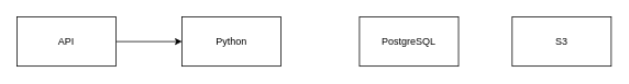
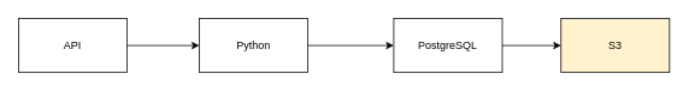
+ <mxCell id="4" value="" style="edgeStyle=orthogonalEdgeStyle;rounded=0;orthogonalLoop=1;jettySize=auto;html=1;" edge="1" parent="1" source="5" target="7"><mxGeometry relative="1" as="geometry" /></mxCell>
+ <mxCell id="6" value="" style="edgeStyle=orthogonalEdgeStyle;rounded=0;orthogonalLoop=1;jettySize=auto;html=1;" edge="1" parent="1" source="7" target="8"><mxGeometry relative="1" as="geometry" /></mxCell>
- <mxCell id="8" value="S3" style="rounded=0;whiteSpace=wrap;html=1;" vertex="1" parent="1"><mxGeometry x="620" y="20" width="120" height="60" as="geometry" /></mxCell>
+ <mxCell id="8" value="S3" style="rounded=0;whiteSpace=wrap;html=1;fillColor=#fff2cc;" vertex="1" parent="1"><mxGeometry x="620" y="20" width="120" height="60" as="geometry" /></mxCell>
